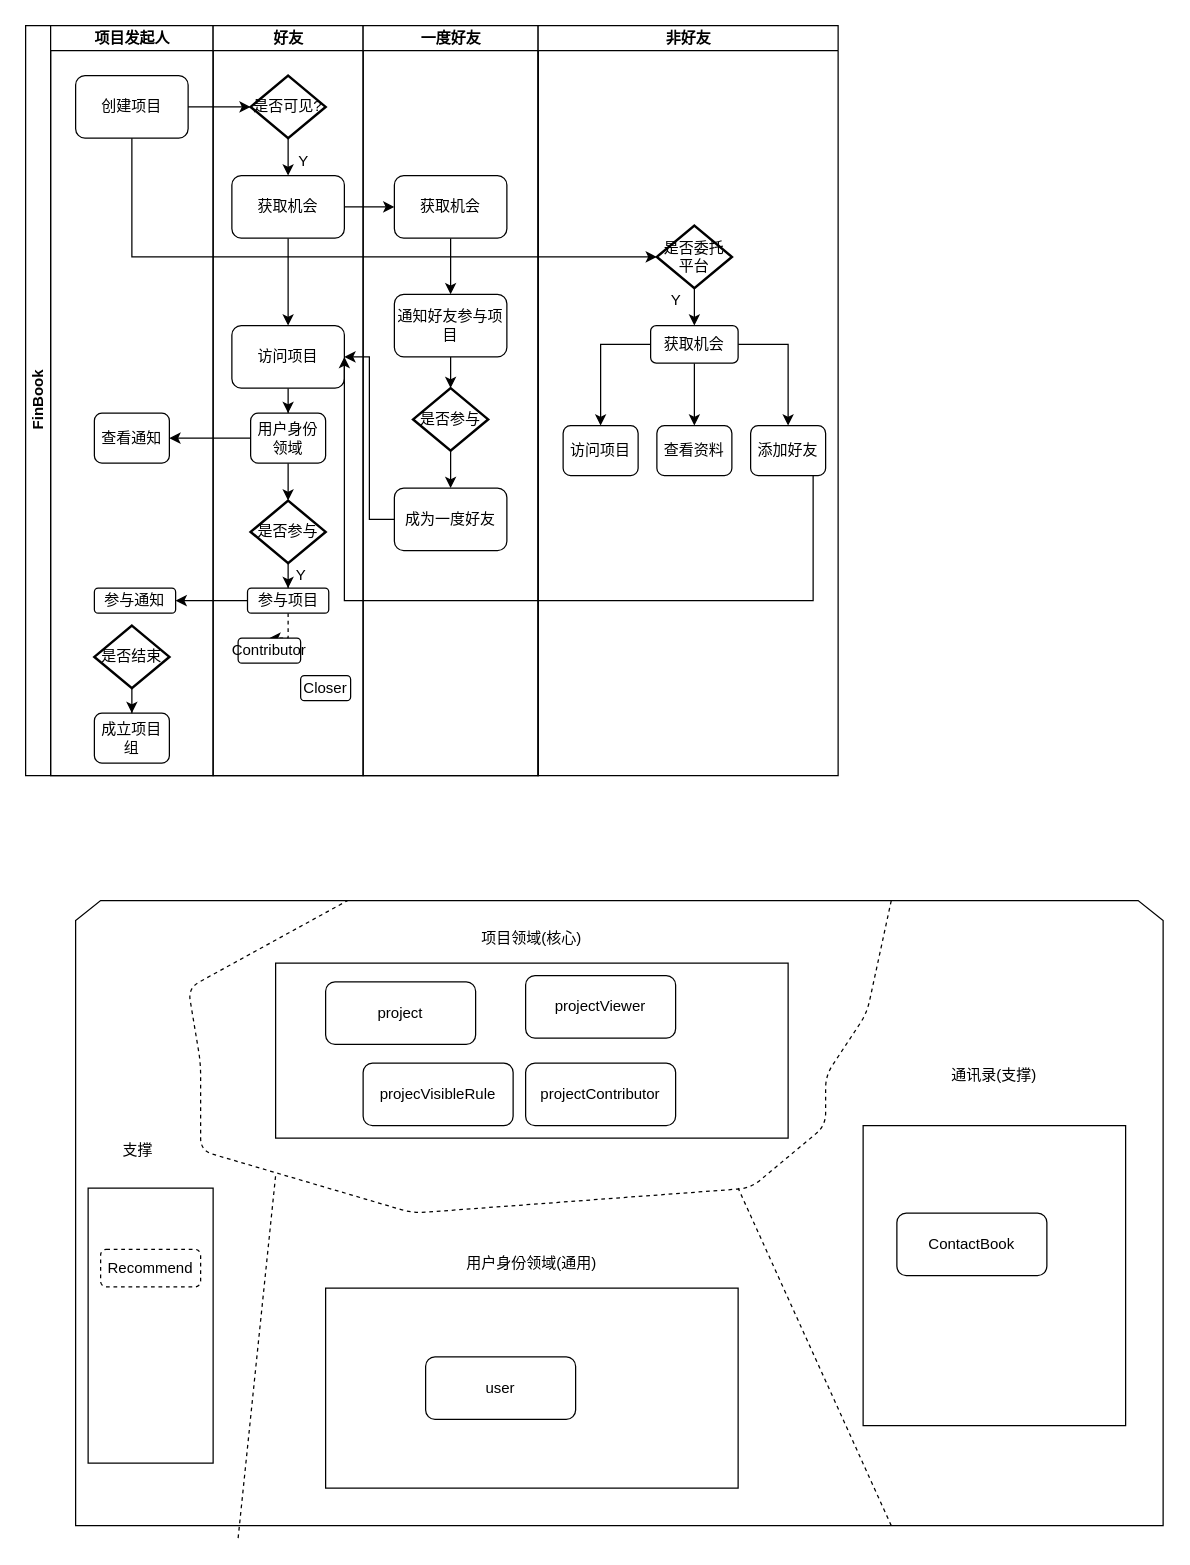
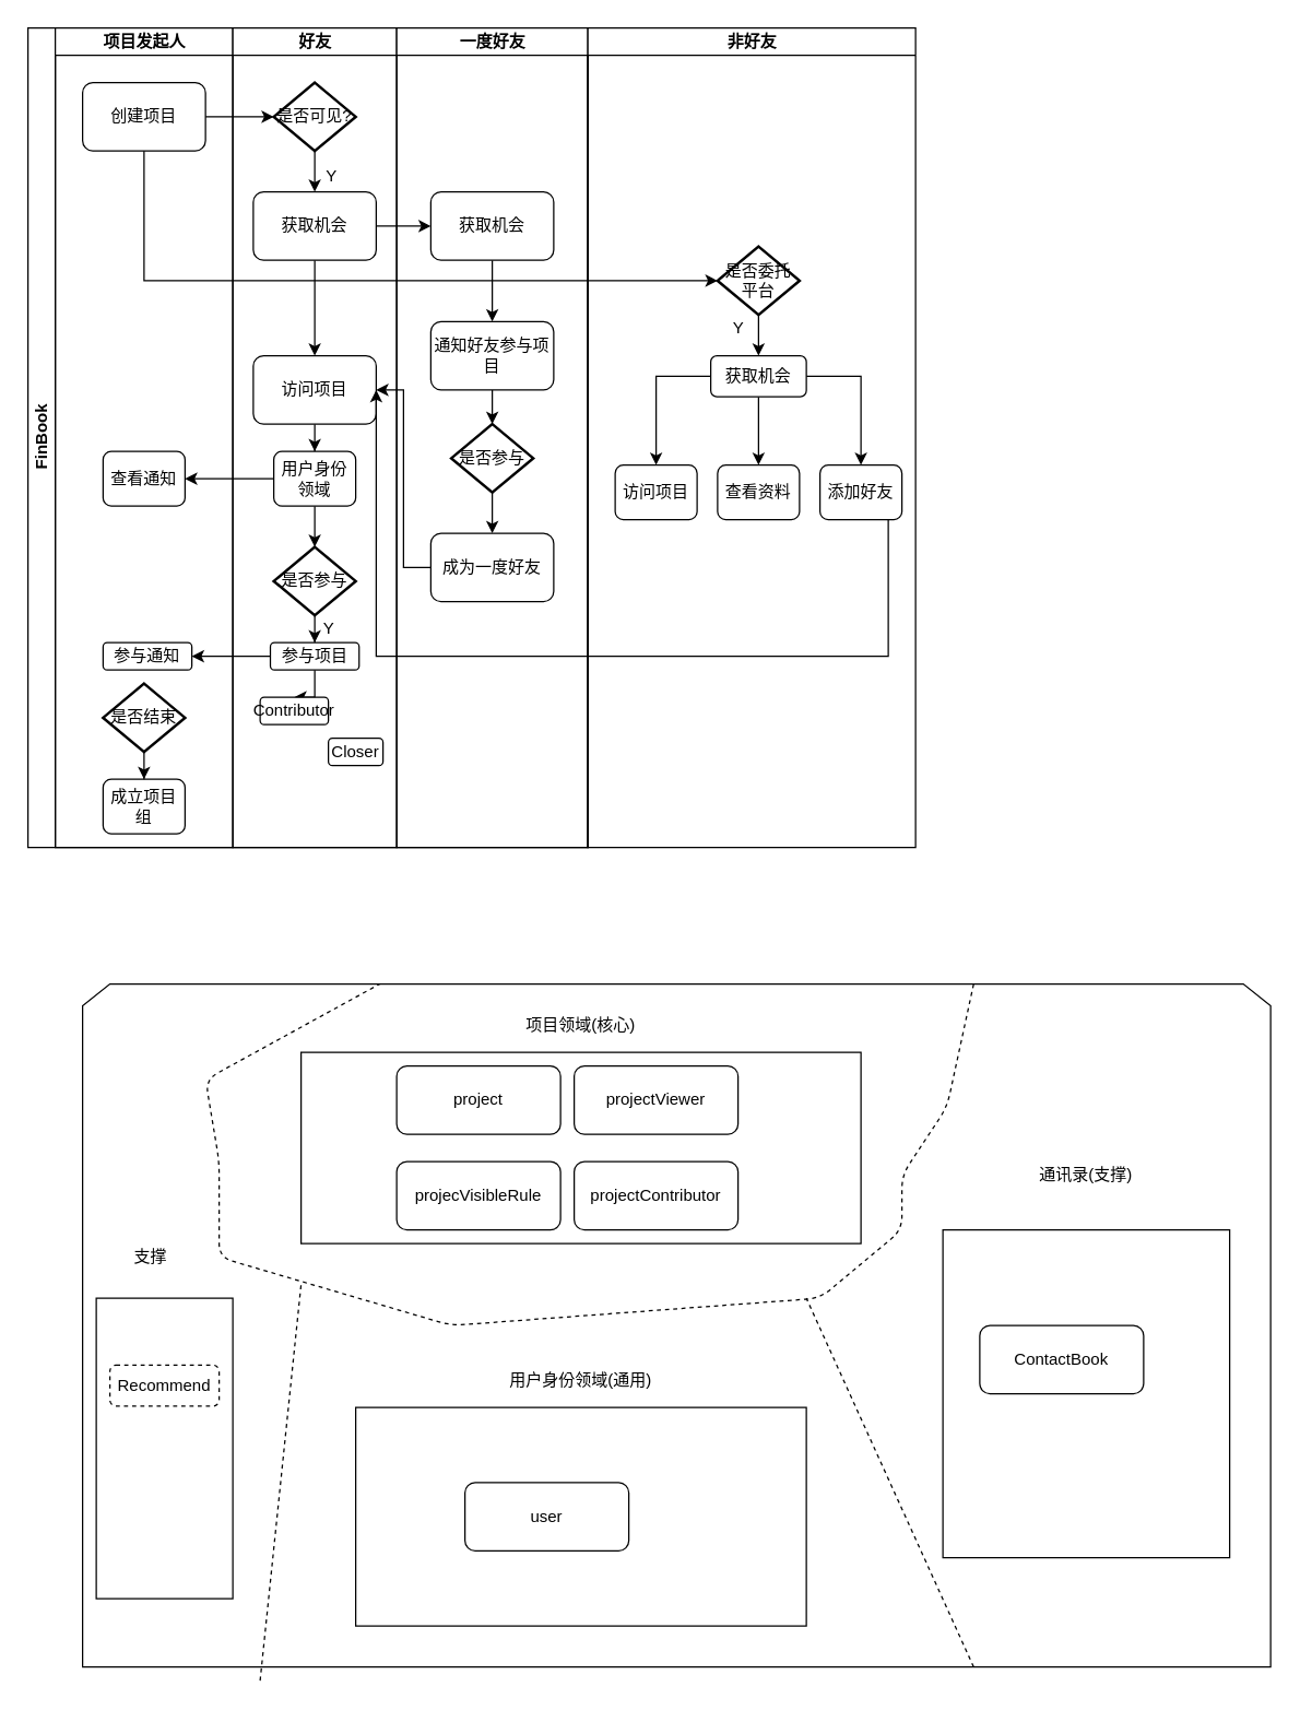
- <mxCell id="21" style="edgeStyle=orthogonalEdgeStyle;rounded=0;orthogonalLoop=1;jettySize=auto;html=1;entryX=0.5;entryY=0;entryDx=0;entryDy=0;dashed=1;" edge="1" parent="10" source="22" target="23"><mxGeometry relative="1" as="geometry" /></mxCell>
+ <mxCell id="21" style="edgeStyle=orthogonalEdgeStyle;rounded=0;orthogonalLoop=1;jettySize=auto;html=1;entryX=0.5;entryY=0;entryDx=0;entryDy=0;" edge="1" parent="10" source="22" target="23"><mxGeometry relative="1" as="geometry" /></mxCell>
- <mxCell id="65" value="project" style="rounded=1;whiteSpace=wrap;html=1;" vertex="1" parent="1"><mxGeometry x="260" y="785" width="120" height="50" as="geometry" /></mxCell>
+ <mxCell id="65" value="project" style="rounded=1;whiteSpace=wrap;html=1;" vertex="1" parent="1"><mxGeometry x="290" y="780" width="120" height="50" as="geometry" /></mxCell>
